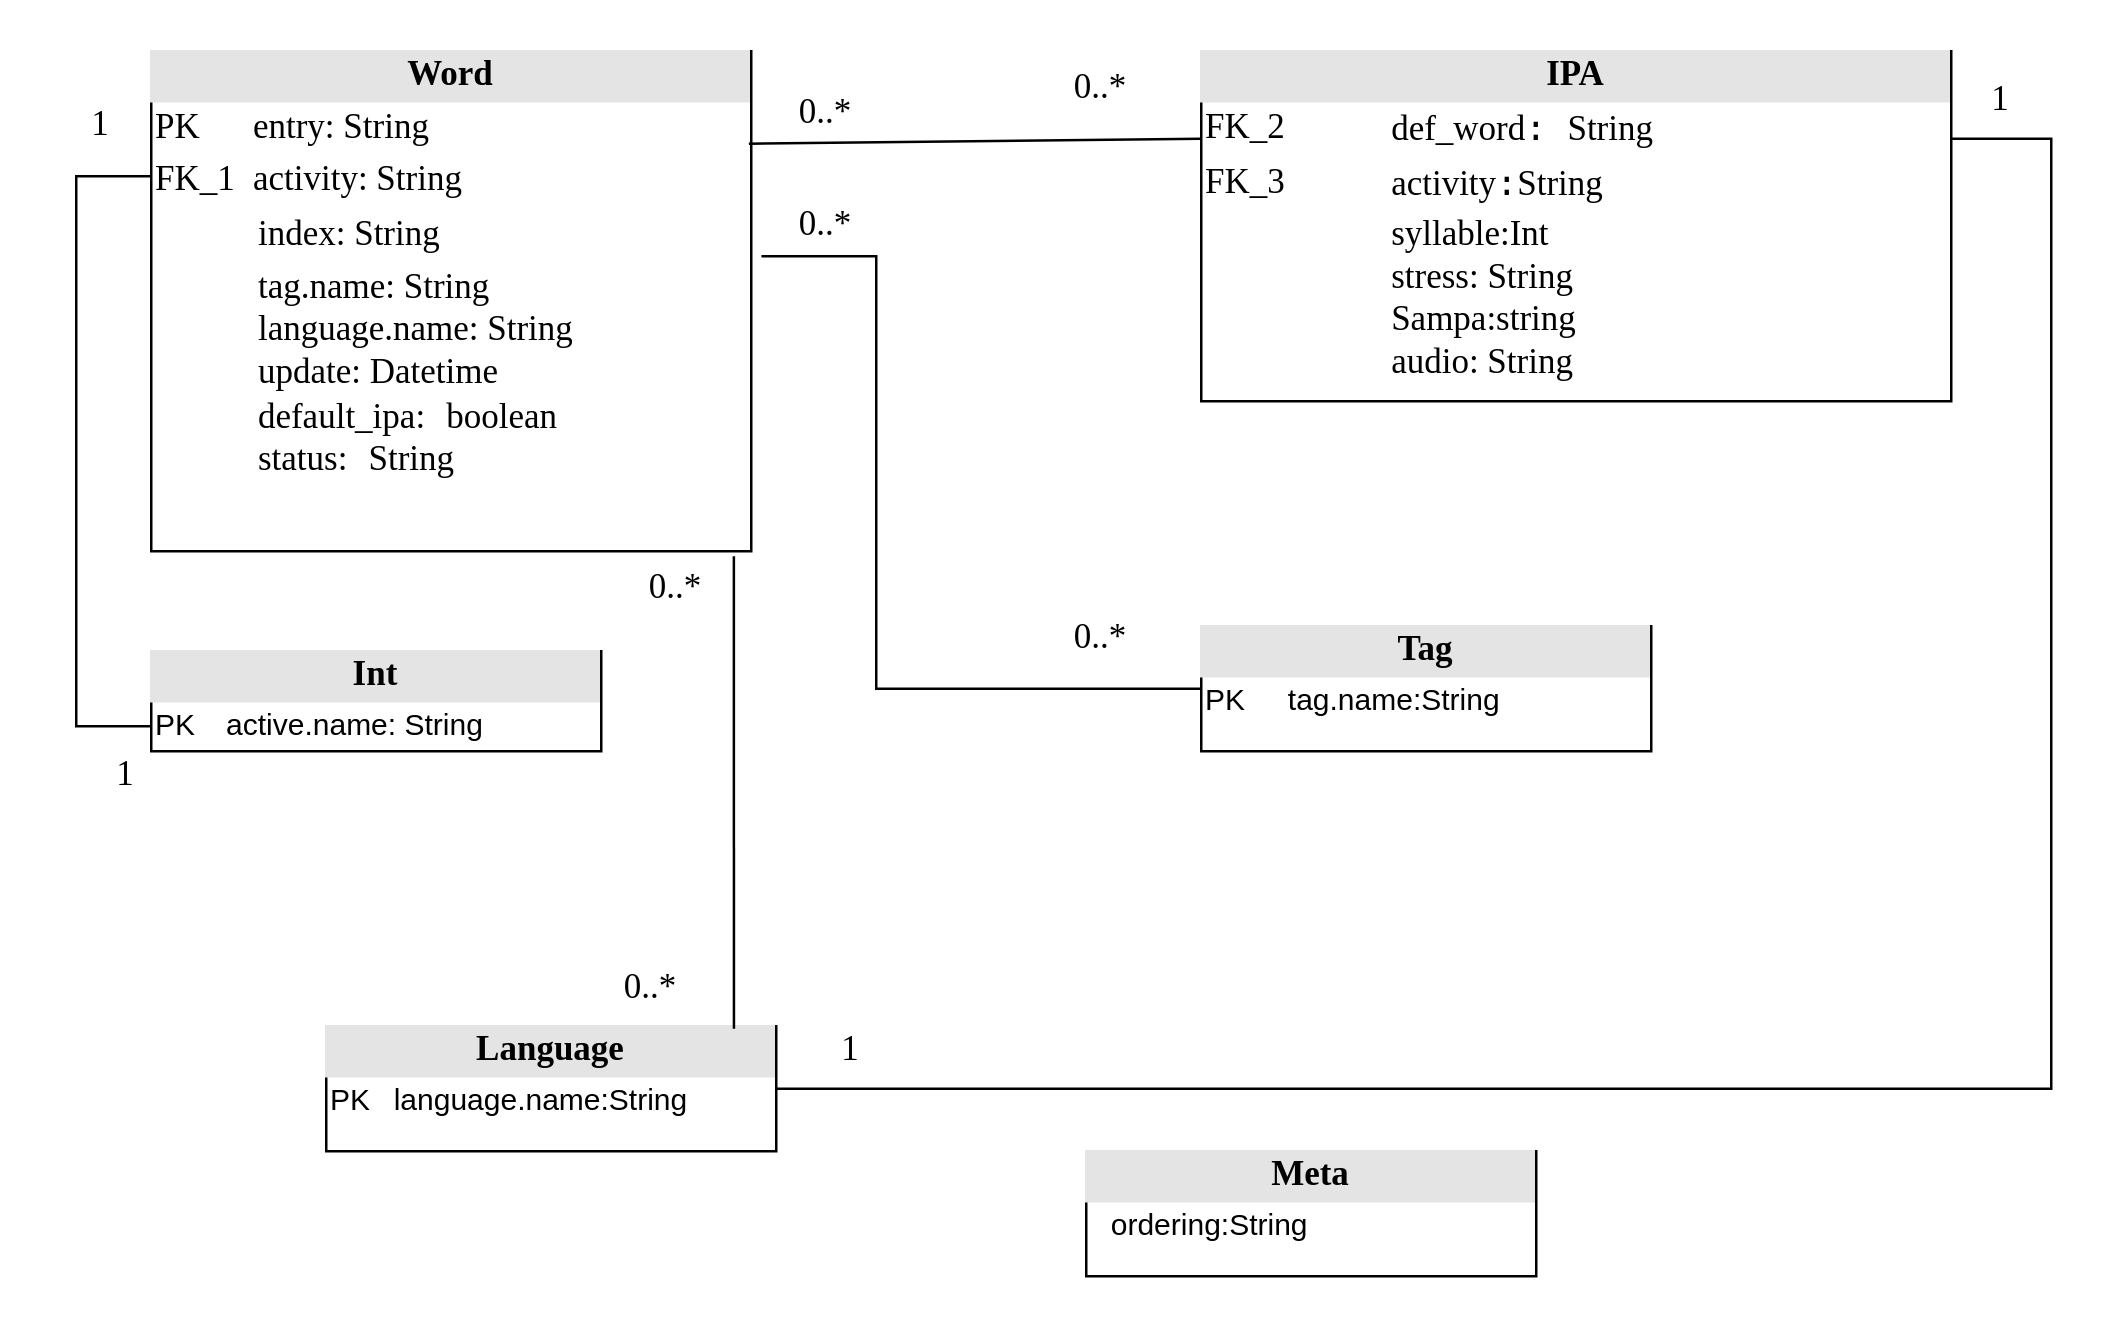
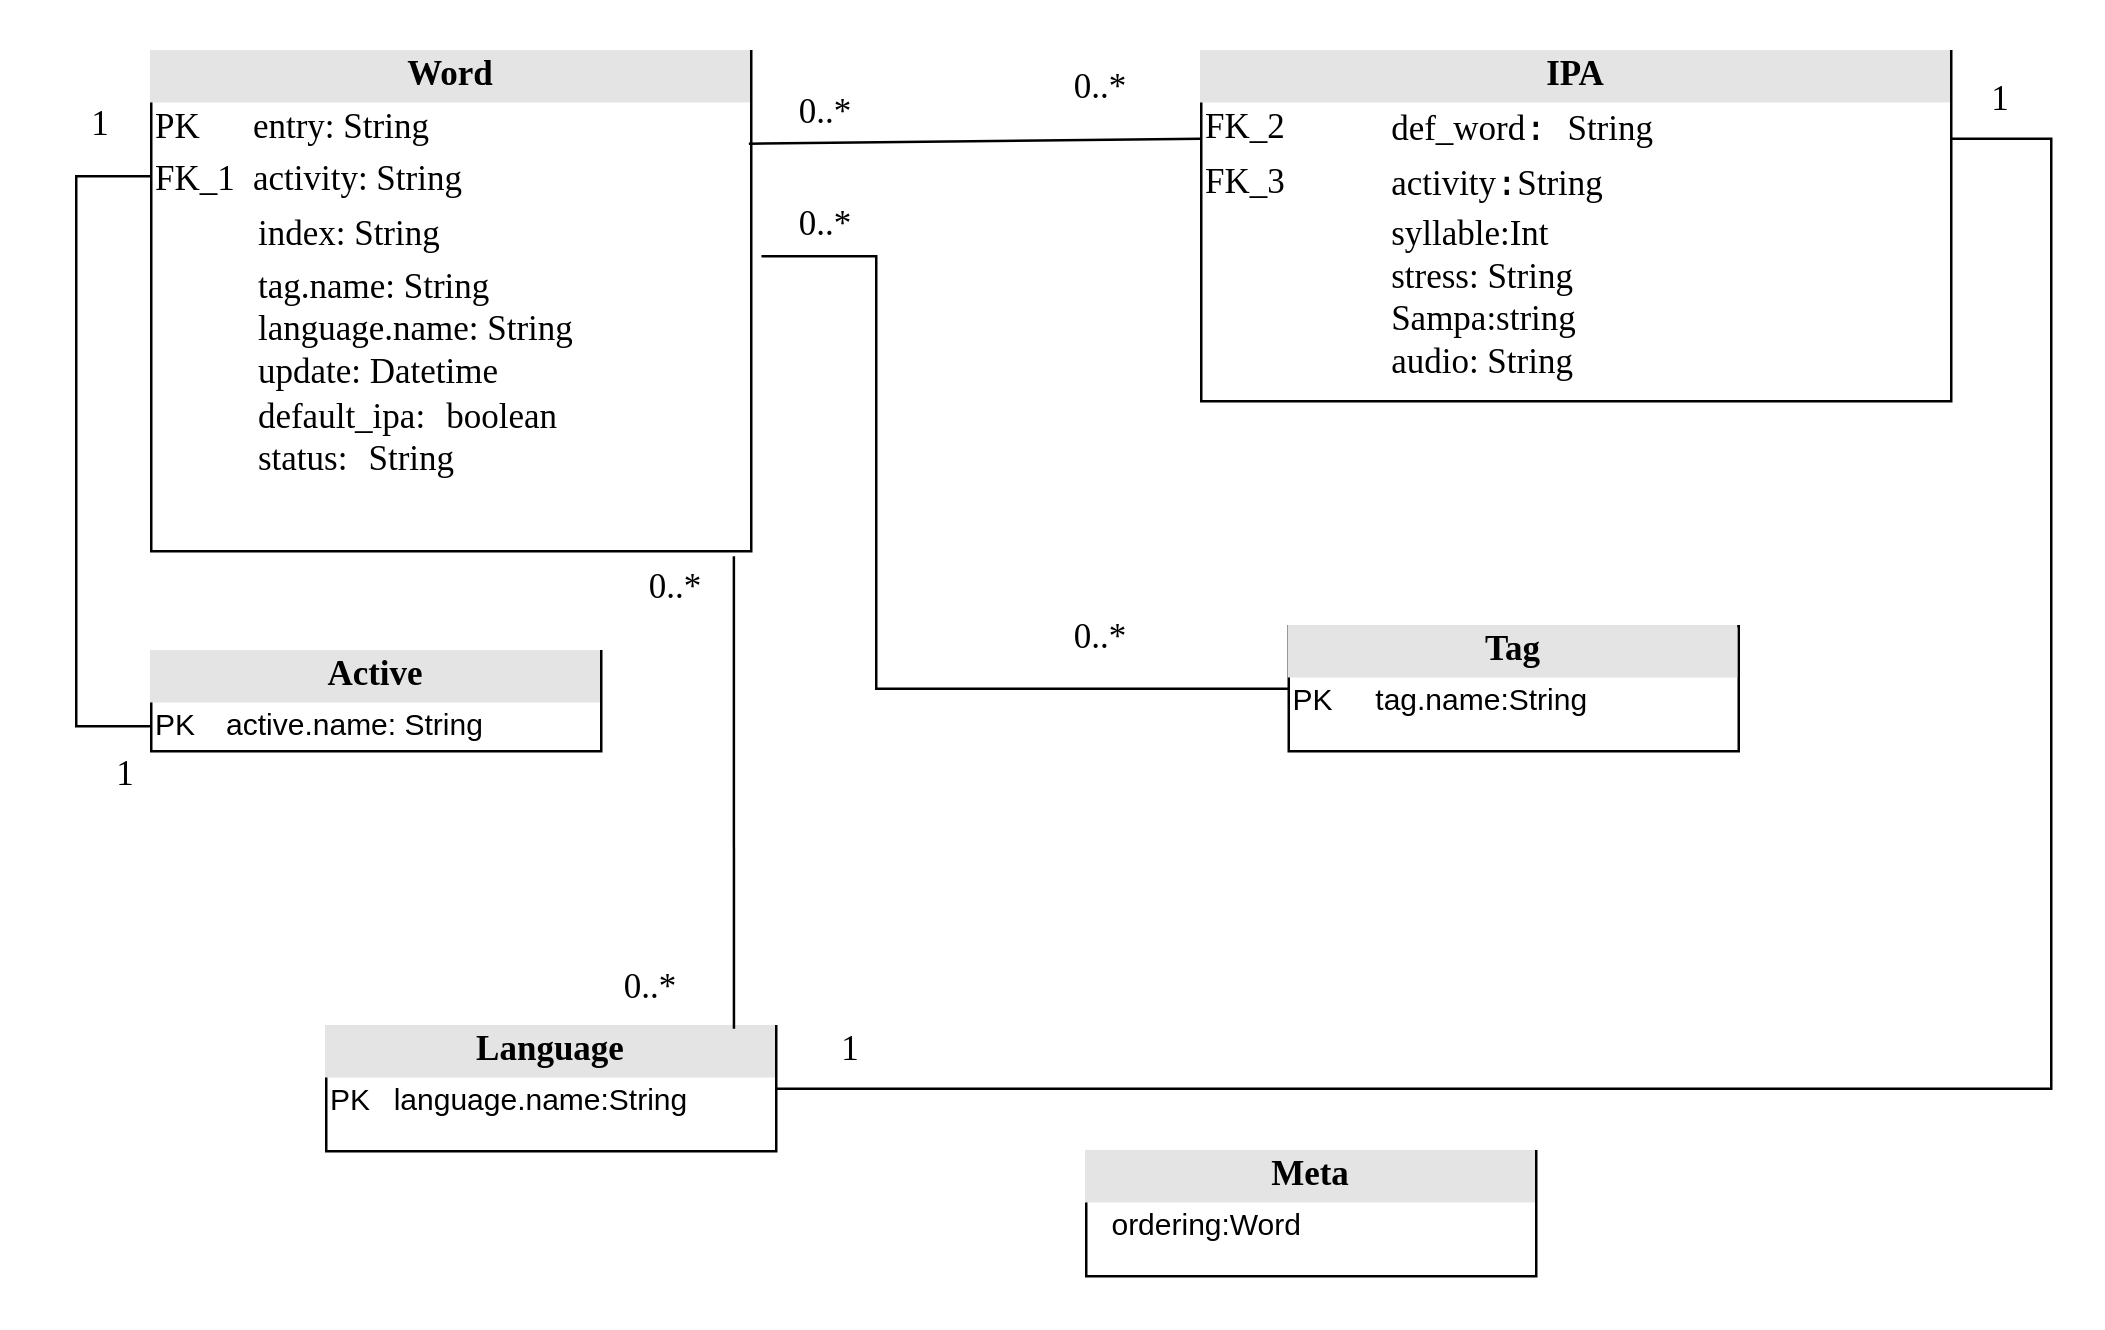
- <mxCell id="4" value="&lt;div style=&quot;text-align: center ; box-sizing: border-box ; width: 100% ; background: #e4e4e4 ; padding: 2px&quot;&gt;&lt;font face=&quot;Times New Roman&quot; style=&quot;font-size: 14px&quot;&gt;&lt;b&gt;Int&lt;/b&gt;&lt;/font&gt;&lt;/div&gt;&lt;table style=&quot;width: 100% ; font-size: 1em&quot; cellpadding=&quot;2&quot; cellspacing=&quot;0&quot;&gt;&lt;tbody&gt;&lt;tr&gt;&lt;td&gt;PK&lt;/td&gt;&lt;td&gt;active.name: String&lt;/td&gt;&lt;/tr&gt;&lt;tr&gt;&lt;td&gt;&lt;br&gt;&lt;/td&gt;&lt;td&gt;&lt;br&gt;&lt;/td&gt;&lt;/tr&gt;&lt;tr&gt;&lt;td&gt;&lt;/td&gt;&lt;td&gt;&lt;br&gt;&lt;/td&gt;&lt;/tr&gt;&lt;/tbody&gt;&lt;/table&gt;" style="verticalAlign=top;align=left;overflow=fill;html=1;fillColor=none;" vertex="1" parent="1"><mxGeometry x="60" y="260" width="180" height="40" as="geometry" /></mxCell>
+ <mxCell id="4" value="&lt;div style=&quot;text-align: center ; box-sizing: border-box ; width: 100% ; background: #e4e4e4 ; padding: 2px&quot;&gt;&lt;font face=&quot;Times New Roman&quot; style=&quot;font-size: 14px&quot;&gt;&lt;b&gt;Active&lt;/b&gt;&lt;/font&gt;&lt;/div&gt;&lt;table style=&quot;width: 100% ; font-size: 1em&quot; cellpadding=&quot;2&quot; cellspacing=&quot;0&quot;&gt;&lt;tbody&gt;&lt;tr&gt;&lt;td&gt;PK&lt;/td&gt;&lt;td&gt;active.name: String&lt;/td&gt;&lt;/tr&gt;&lt;tr&gt;&lt;td&gt;&lt;br&gt;&lt;/td&gt;&lt;td&gt;&lt;br&gt;&lt;/td&gt;&lt;/tr&gt;&lt;tr&gt;&lt;td&gt;&lt;/td&gt;&lt;td&gt;&lt;br&gt;&lt;/td&gt;&lt;/tr&gt;&lt;/tbody&gt;&lt;/table&gt;" style="verticalAlign=top;align=left;overflow=fill;html=1;fillColor=none;" vertex="1" parent="1"><mxGeometry x="60" y="260" width="180" height="40" as="geometry" /></mxCell>
- <mxCell id="2" value="&lt;div style=&quot;text-align: center ; box-sizing: border-box ; width: 100% ; background-color: rgb(228 , 228 , 228) ; padding: 2px&quot;&gt;&lt;font face=&quot;Times New Roman&quot; style=&quot;font-size: 14px&quot;&gt;&lt;b&gt;Tag&lt;/b&gt;&lt;/font&gt;&lt;/div&gt;&lt;table style=&quot;width: 100% ; font-size: 1em&quot; cellpadding=&quot;2&quot; cellspacing=&quot;0&quot;&gt;&lt;tbody&gt;&lt;tr&gt;&lt;td&gt;PK&lt;/td&gt;&lt;td&gt;tag.name:String&lt;/td&gt;&lt;/tr&gt;&lt;tr&gt;&lt;td&gt;&lt;/td&gt;&lt;td&gt;&lt;br&gt;&lt;/td&gt;&lt;/tr&gt;&lt;/tbody&gt;&lt;/table&gt;" style="verticalAlign=top;align=left;overflow=fill;html=1;" vertex="1" parent="1"><mxGeometry x="480" y="250" width="180" height="50" as="geometry" /></mxCell>
+ <mxCell id="2" value="&lt;div style=&quot;text-align: center ; box-sizing: border-box ; width: 100% ; background-color: rgb(228 , 228 , 228) ; padding: 2px&quot;&gt;&lt;font face=&quot;Times New Roman&quot; style=&quot;font-size: 14px&quot;&gt;&lt;b&gt;Tag&lt;/b&gt;&lt;/font&gt;&lt;/div&gt;&lt;table style=&quot;width: 100% ; font-size: 1em&quot; cellpadding=&quot;2&quot; cellspacing=&quot;0&quot;&gt;&lt;tbody&gt;&lt;tr&gt;&lt;td&gt;PK&lt;/td&gt;&lt;td&gt;tag.name:String&lt;/td&gt;&lt;/tr&gt;&lt;tr&gt;&lt;td&gt;&lt;/td&gt;&lt;td&gt;&lt;br&gt;&lt;/td&gt;&lt;/tr&gt;&lt;/tbody&gt;&lt;/table&gt;" style="verticalAlign=top;align=left;overflow=fill;html=1;" vertex="1" parent="1"><mxGeometry x="515" y="250" width="180" height="50" as="geometry" /></mxCell>
- <mxCell id="7" value="&lt;div style=&quot;text-align: center ; box-sizing: border-box ; width: 100% ; background: #e4e4e4 ; padding: 2px&quot;&gt;&lt;font face=&quot;Times New Roman&quot; style=&quot;font-size: 14px&quot;&gt;&lt;b&gt;Meta&lt;/b&gt;&lt;/font&gt;&lt;/div&gt;&lt;table style=&quot;width: 100% ; font-size: 1em&quot; cellpadding=&quot;2&quot; cellspacing=&quot;0&quot;&gt;&lt;tbody&gt;&lt;tr&gt;&lt;td&gt;&lt;br&gt;&lt;/td&gt;&lt;td&gt;ordering:String&lt;/td&gt;&lt;/tr&gt;&lt;tr&gt;&lt;td&gt;&lt;br&gt;&lt;/td&gt;&lt;td&gt;&lt;br&gt;&lt;/td&gt;&lt;/tr&gt;&lt;tr&gt;&lt;td&gt;&lt;/td&gt;&lt;td&gt;&lt;br&gt;&lt;/td&gt;&lt;/tr&gt;&lt;/tbody&gt;&lt;/table&gt;" style="verticalAlign=top;align=left;overflow=fill;html=1;" vertex="1" parent="1"><mxGeometry x="434" y="460" width="180" height="50" as="geometry" /></mxCell>
+ <mxCell id="7" value="&lt;div style=&quot;text-align: center ; box-sizing: border-box ; width: 100% ; background: #e4e4e4 ; padding: 2px&quot;&gt;&lt;font face=&quot;Times New Roman&quot; style=&quot;font-size: 14px&quot;&gt;&lt;b&gt;Meta&lt;/b&gt;&lt;/font&gt;&lt;/div&gt;&lt;table style=&quot;width: 100% ; font-size: 1em&quot; cellpadding=&quot;2&quot; cellspacing=&quot;0&quot;&gt;&lt;tbody&gt;&lt;tr&gt;&lt;td&gt;&lt;br&gt;&lt;/td&gt;&lt;td&gt;ordering:Word&lt;/td&gt;&lt;/tr&gt;&lt;tr&gt;&lt;td&gt;&lt;br&gt;&lt;/td&gt;&lt;td&gt;&lt;br&gt;&lt;/td&gt;&lt;/tr&gt;&lt;tr&gt;&lt;td&gt;&lt;/td&gt;&lt;td&gt;&lt;br&gt;&lt;/td&gt;&lt;/tr&gt;&lt;/tbody&gt;&lt;/table&gt;" style="verticalAlign=top;align=left;overflow=fill;html=1;" vertex="1" parent="1"><mxGeometry x="434" y="460" width="180" height="50" as="geometry" /></mxCell>
